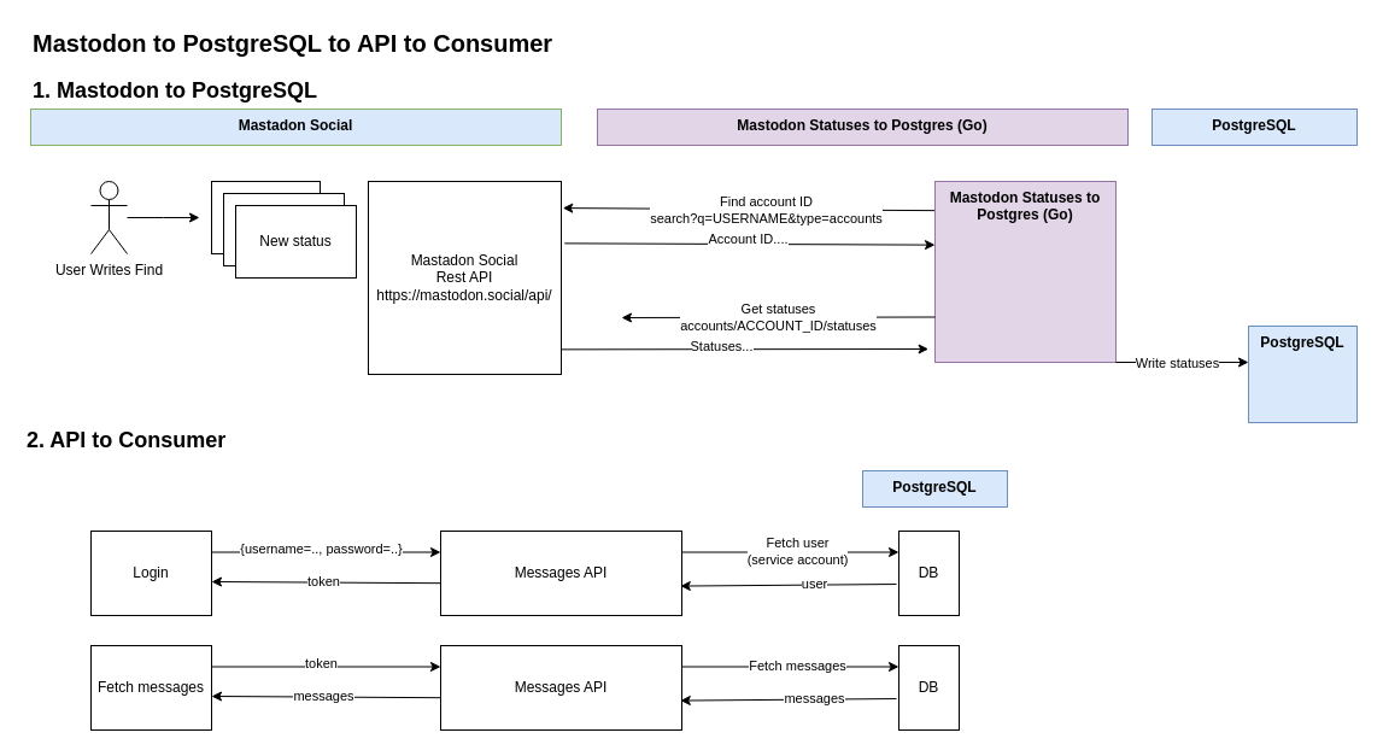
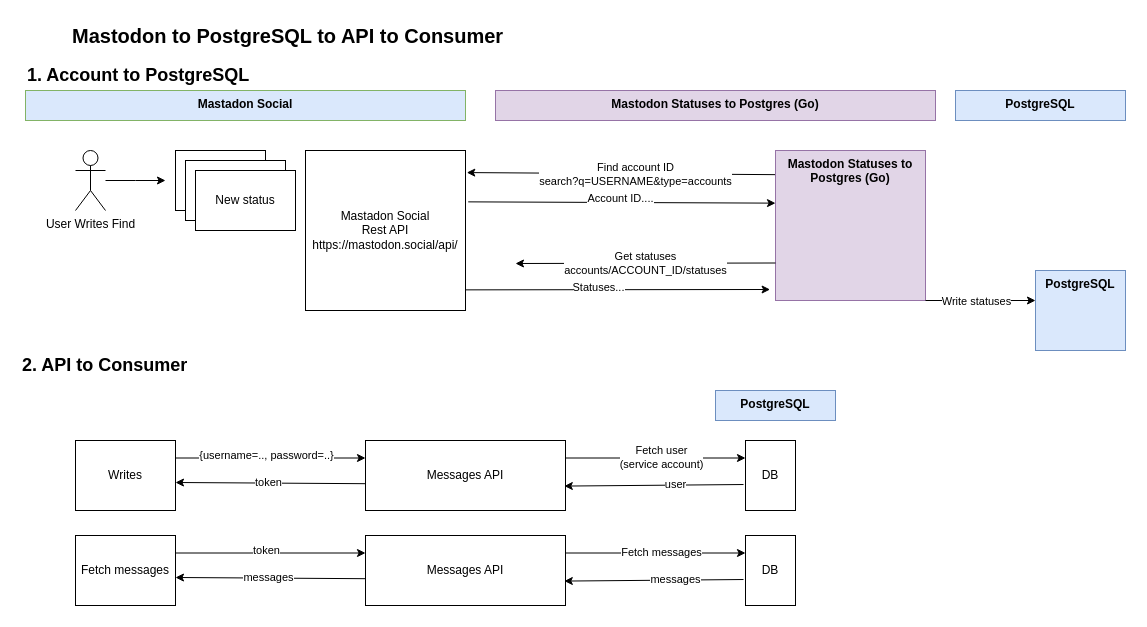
- <mxCell id="3" value="&lt;font style=&quot;font-size: 20px;&quot;&gt;Mastodon to PostgreSQL to API to Consumer&lt;/font&gt;" style="text;html=1;strokeColor=none;fillColor=none;align=left;verticalAlign=middle;whiteSpace=wrap;rounded=0;fontStyle=1;fontSize=14;" parent="1" vertex="1"><mxGeometry width="450" height="30" as="geometry" x="25" y="20" /></mxCell>
+ <mxCell id="3" value="&lt;font style=&quot;font-size: 20px;&quot;&gt;Mastodon to PostgreSQL to API to Consumer&lt;/font&gt;" style="text;html=1;strokeColor=none;fillColor=none;align=left;verticalAlign=middle;whiteSpace=wrap;rounded=0;fontStyle=1;fontSize=14;" parent="1" vertex="1"><mxGeometry x="70" y="20" width="450" height="30" as="geometry" /></mxCell>
- <mxCell id="24" value="&lt;font style=&quot;font-size: 18px;&quot;&gt;1. Mastodon to PostgreSQL&lt;/font&gt;" style="text;html=1;strokeColor=none;fillColor=none;align=left;verticalAlign=middle;whiteSpace=wrap;rounded=0;fontStyle=1;fontSize=14;" parent="1" vertex="1"><mxGeometry y="60" width="450" height="30" as="geometry" x="25" /></mxCell>
+ <mxCell id="24" value="&lt;font style=&quot;font-size: 18px;&quot;&gt;1. Account to PostgreSQL&lt;/font&gt;" style="text;html=1;strokeColor=none;fillColor=none;align=left;verticalAlign=middle;whiteSpace=wrap;rounded=0;fontStyle=1;fontSize=14;" parent="1" vertex="1"><mxGeometry y="60" width="450" height="30" as="geometry" x="25" /></mxCell>
- <mxCell id="31" value="Login" style="rounded=0;whiteSpace=wrap;html=1;" parent="1" vertex="1"><mxGeometry x="75" y="440" width="100" height="70" as="geometry" /></mxCell>
+ <mxCell id="31" value="Writes" style="rounded=0;whiteSpace=wrap;html=1;" parent="1" vertex="1"><mxGeometry x="75" y="440" width="100" height="70" as="geometry" /></mxCell>
